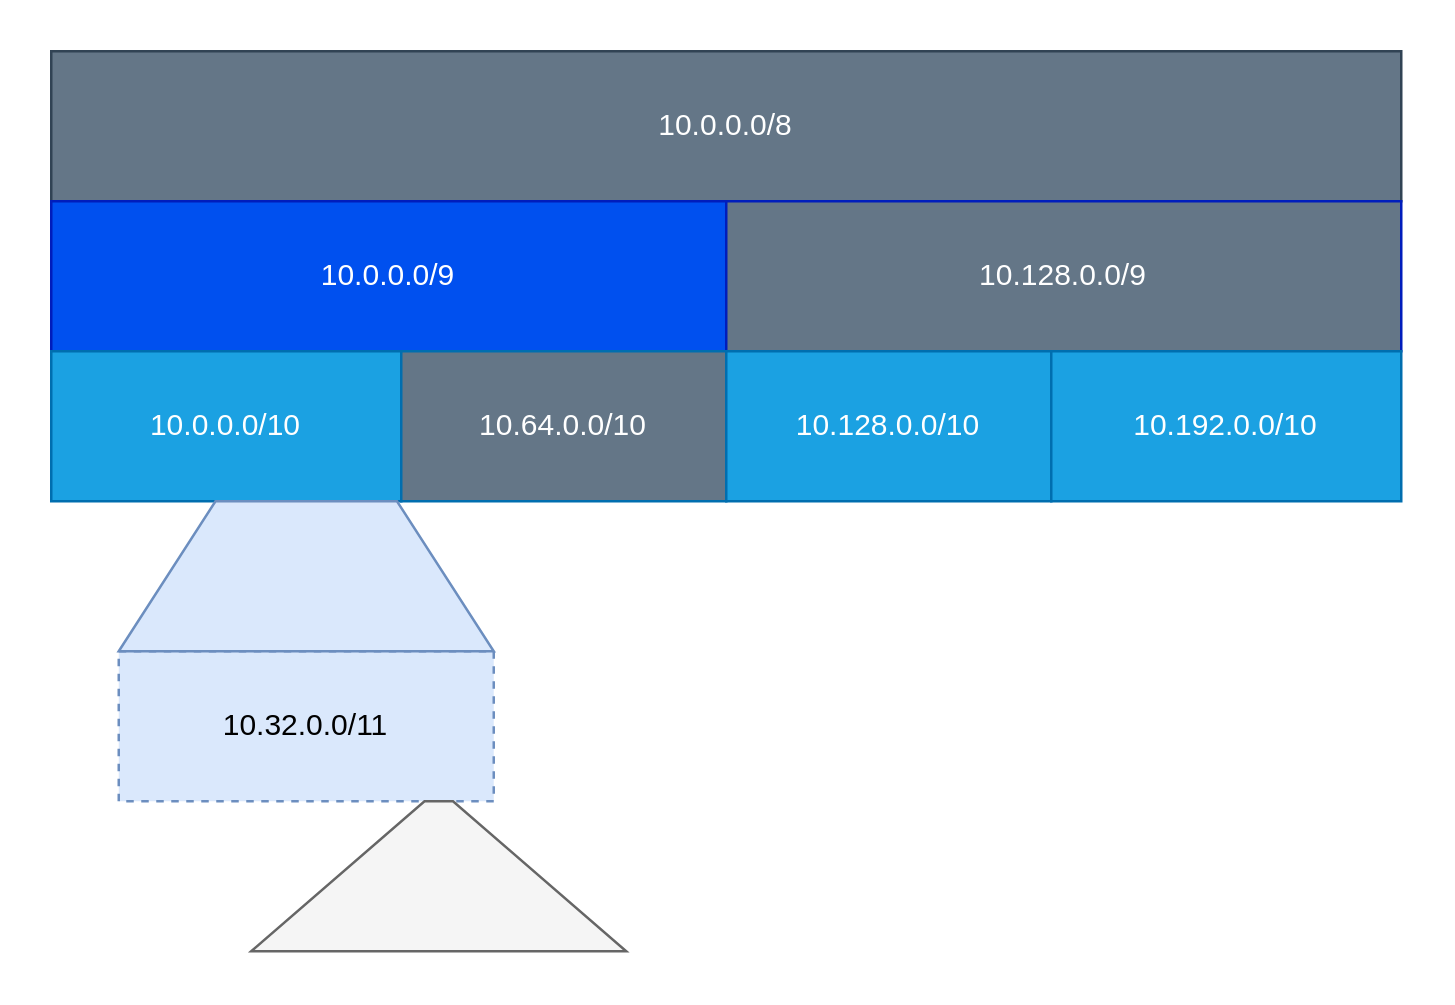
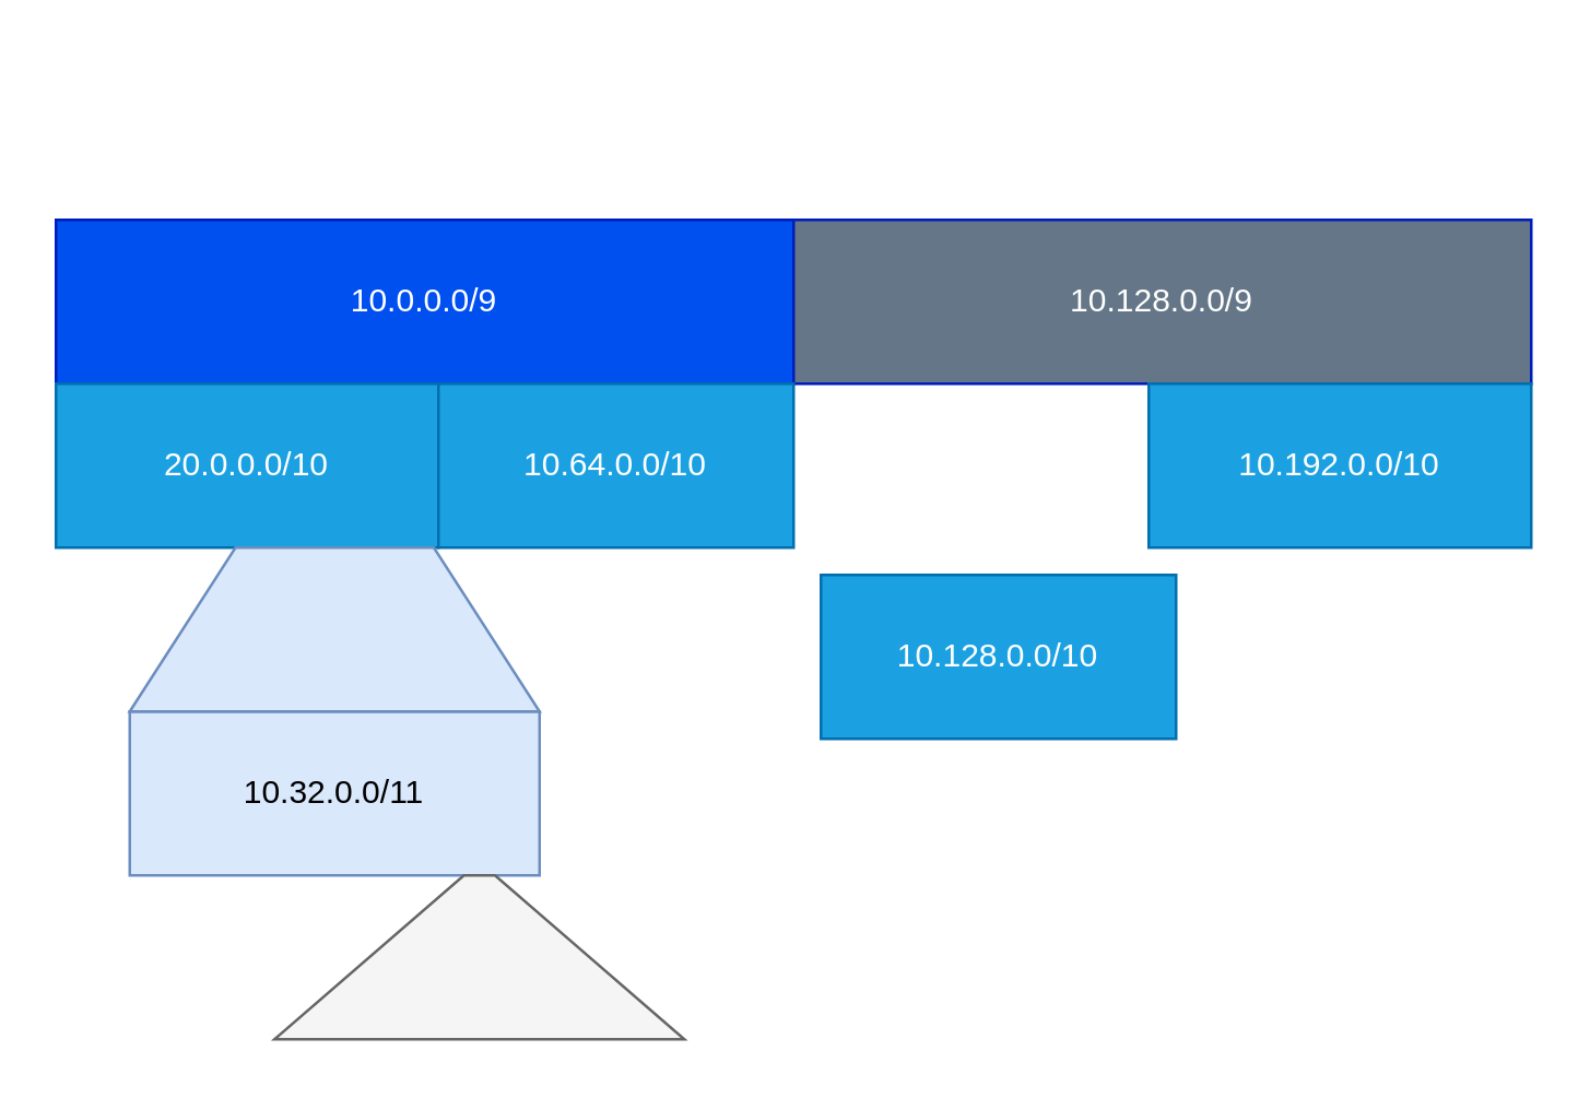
- <mxCell id="2" value="10.0.0.0/8" style="rounded=0;whiteSpace=wrap;html=1;fillColor=#647687;strokeColor=#314354;fontColor=#ffffff;" vertex="1" parent="1"><mxGeometry x="20" y="20" width="540" height="60" as="geometry" /></mxCell>
- <mxCell id="5" value="10.0.0.0/10" style="rounded=0;whiteSpace=wrap;html=1;fillColor=#1ba1e2;strokeColor=#006EAF;fontColor=#ffffff;" vertex="1" parent="1"><mxGeometry x="20" y="140" width="140" height="60" as="geometry" /></mxCell>
+ <mxCell id="5" value="20.0.0.0/10" style="rounded=0;whiteSpace=wrap;html=1;fillColor=#1ba1e2;strokeColor=#006EAF;fontColor=#ffffff;" vertex="1" parent="1"><mxGeometry x="20" y="140" width="140" height="60" as="geometry" /></mxCell>
- <mxCell id="6" value="10.64.0.0/10" style="rounded=0;whiteSpace=wrap;html=1;fillColor=#647687;strokeColor=#006EAF;fontColor=#ffffff;" vertex="1" parent="1"><mxGeometry x="160" y="140" width="130" height="60" as="geometry" /></mxCell>
+ <mxCell id="6" value="10.64.0.0/10" style="rounded=0;whiteSpace=wrap;html=1;fillColor=#1ba1e2;strokeColor=#006EAF;fontColor=#ffffff;" vertex="1" parent="1"><mxGeometry x="160" y="140" width="130" height="60" as="geometry" /></mxCell>
- <mxCell id="8" value="10.128.0.0/10" style="rounded=0;whiteSpace=wrap;html=1;fillColor=#1ba1e2;strokeColor=#006EAF;fontColor=#ffffff;" vertex="1" parent="1"><mxGeometry x="290" y="140" width="130" height="60" as="geometry" /></mxCell>
+ <mxCell id="8" value="10.128.0.0/10" style="rounded=0;whiteSpace=wrap;html=1;fillColor=#1ba1e2;strokeColor=#006EAF;fontColor=#ffffff;" vertex="1" parent="1"><mxGeometry x="300" y="210" width="130" height="60" as="geometry" /></mxCell>
- <mxCell id="7" value="10.32.0.0/11" style="rounded=0;whiteSpace=wrap;html=1;fillColor=#dae8fc;strokeColor=#6c8ebf;dashed=1;" vertex="1" parent="1"><mxGeometry x="47" y="260" width="150" height="60" as="geometry" /></mxCell>
+ <mxCell id="7" value="10.32.0.0/11" style="rounded=0;whiteSpace=wrap;html=1;fillColor=#dae8fc;strokeColor=#6c8ebf;" vertex="1" parent="1"><mxGeometry x="47" y="260" width="150" height="60" as="geometry" /></mxCell>
